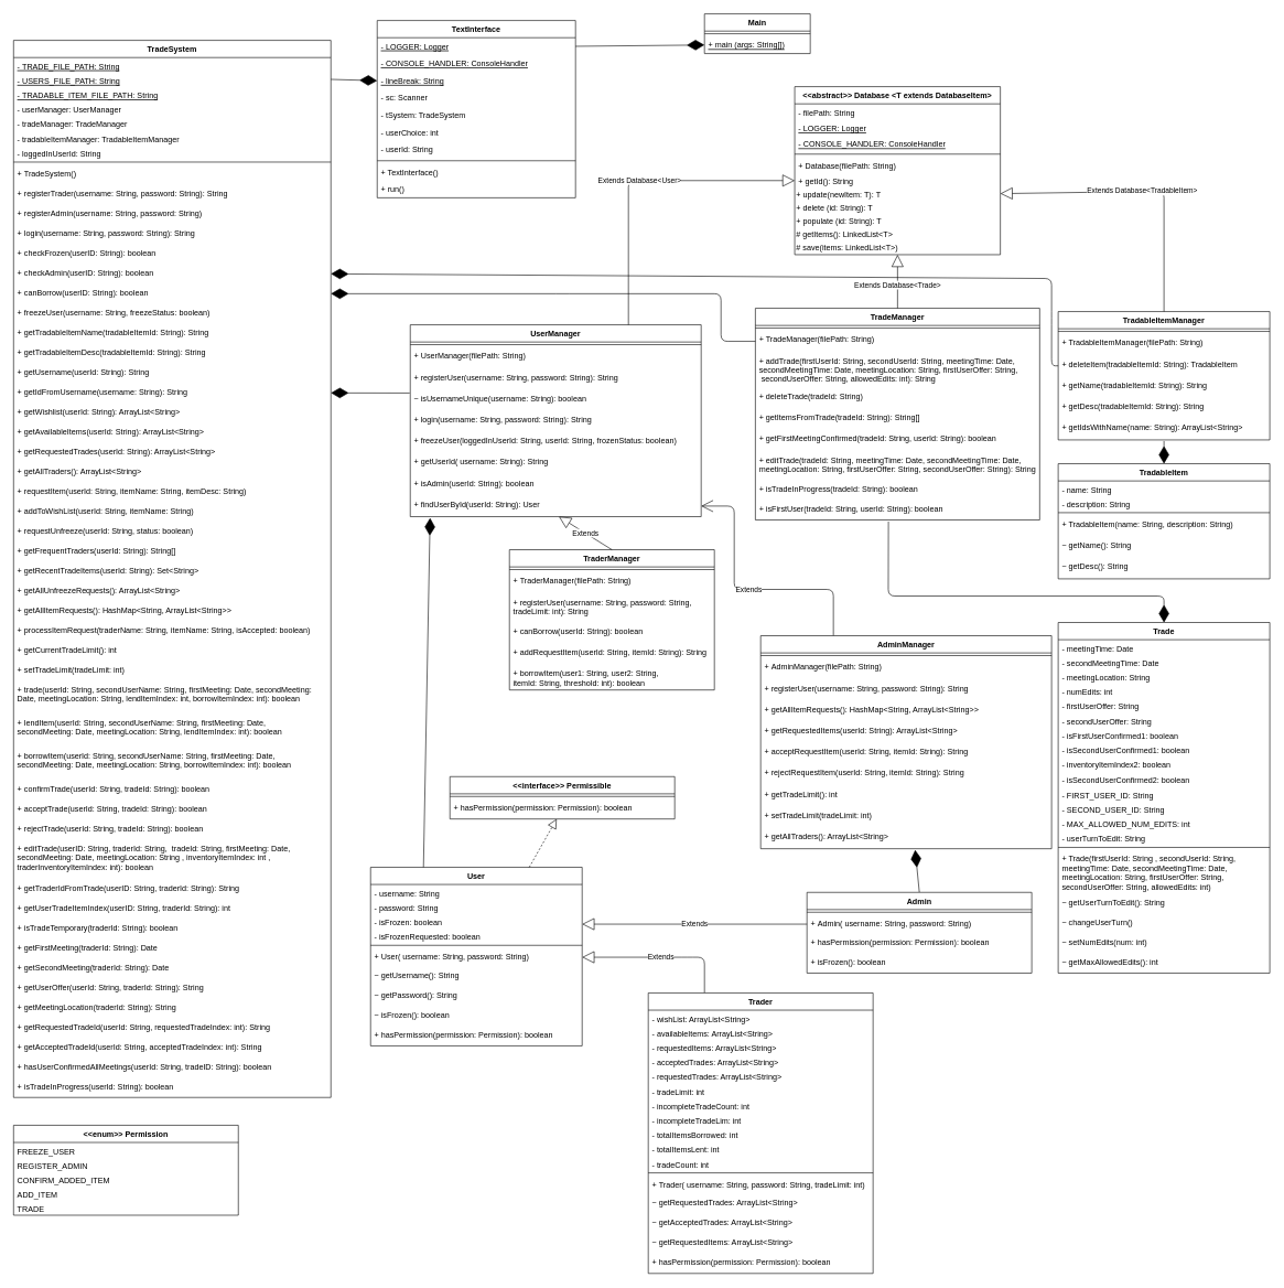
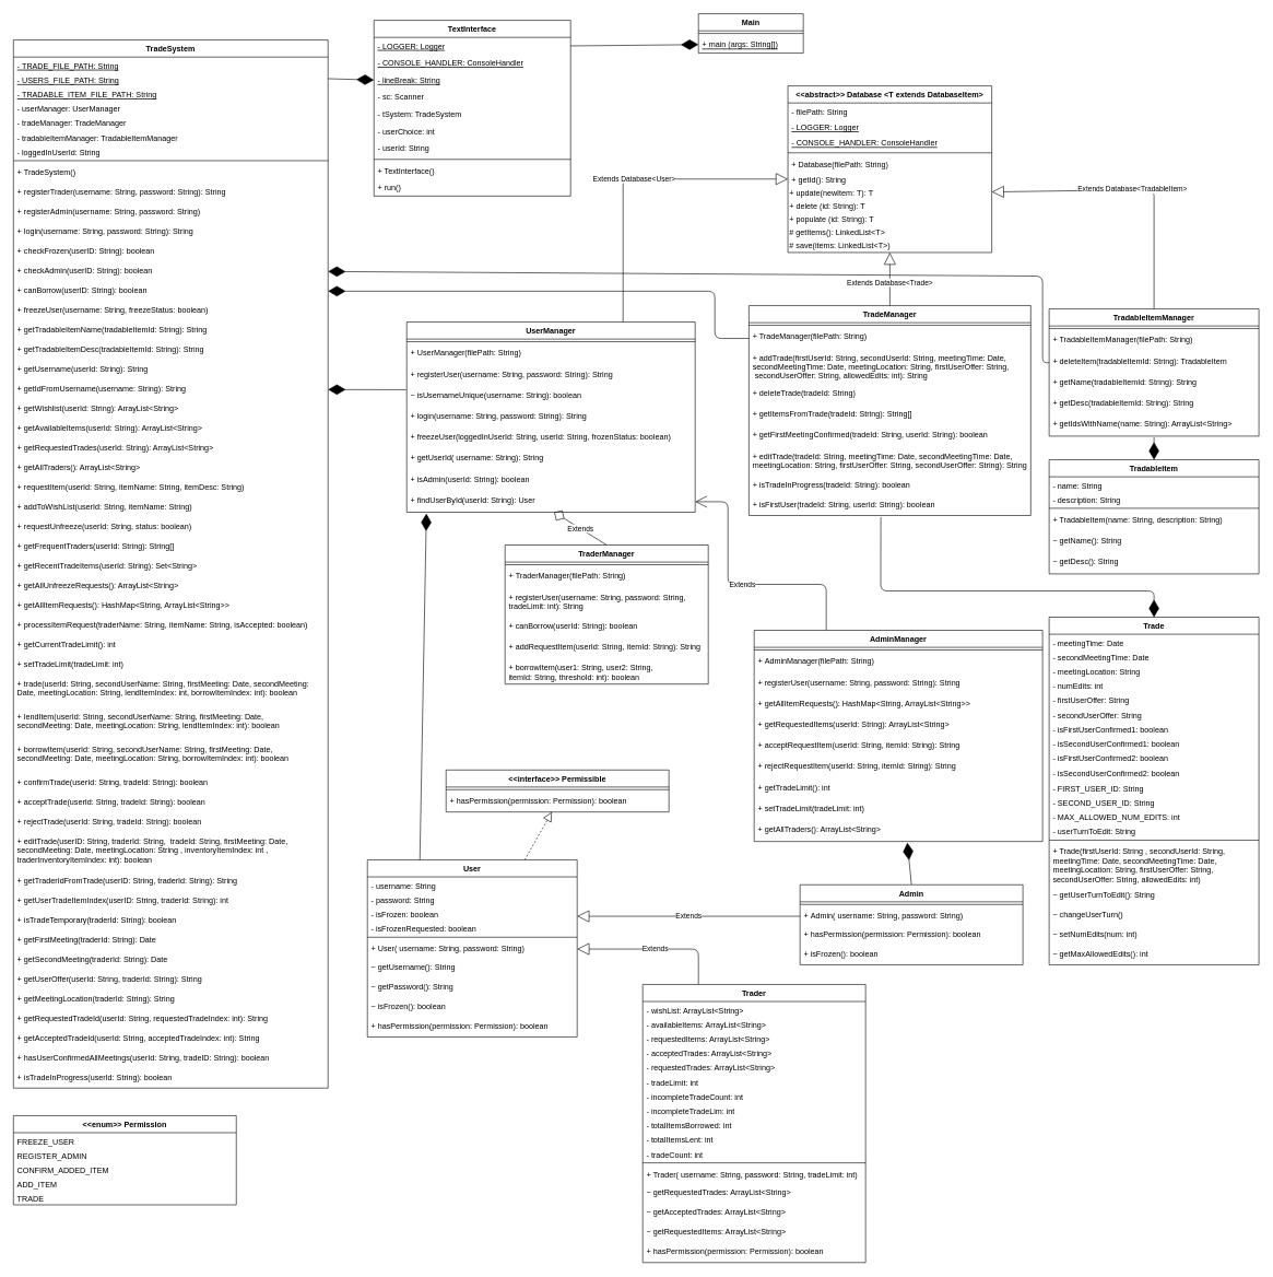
- <mxCell id="162" value="Extends" style="endArrow=block;endSize=16;endFill=0;html=1;exitX=0.5;exitY=0;exitDx=0;exitDy=0;entryX=0.511;entryY=1;entryDx=0;entryDy=0;entryPerimeter=0;" edge="1" parent="1" source="136" target="107"><mxGeometry width="160" relative="1" as="geometry"><mxPoint x="880" y="1030" as="sourcePoint" /><mxPoint x="1040" y="1030" as="targetPoint" /></mxGeometry></mxCell>
+ <mxCell id="162" value="Extends" style="endArrow=diamond;endSize=16;endFill=0;html=1;exitX=0.5;exitY=0;exitDx=0;exitDy=0;entryX=0.511;entryY=1;entryDx=0;entryDy=0;entryPerimeter=0;" edge="1" parent="1" source="136" target="107"><mxGeometry width="160" relative="1" as="geometry"><mxPoint x="880" y="1030" as="sourcePoint" /><mxPoint x="1040" y="1030" as="targetPoint" /></mxGeometry></mxCell>
- <mxCell id="117" value="- inventoryItemIndex2: boolean" style="text;strokeColor=none;fillColor=none;align=left;verticalAlign=top;spacingLeft=4;spacingRight=4;overflow=hidden;rotatable=0;points=[[0,0.5],[1,0.5]];portConstraint=eastwest;" parent="108" vertex="1"><mxGeometry y="202" width="320" height="23" as="geometry" /></mxCell>
+ <mxCell id="117" value="- isFirstUserConfirmed2: boolean" style="text;strokeColor=none;fillColor=none;align=left;verticalAlign=top;spacingLeft=4;spacingRight=4;overflow=hidden;rotatable=0;points=[[0,0.5],[1,0.5]];portConstraint=eastwest;" parent="108" vertex="1"><mxGeometry y="202" width="320" height="23" as="geometry" /></mxCell>
